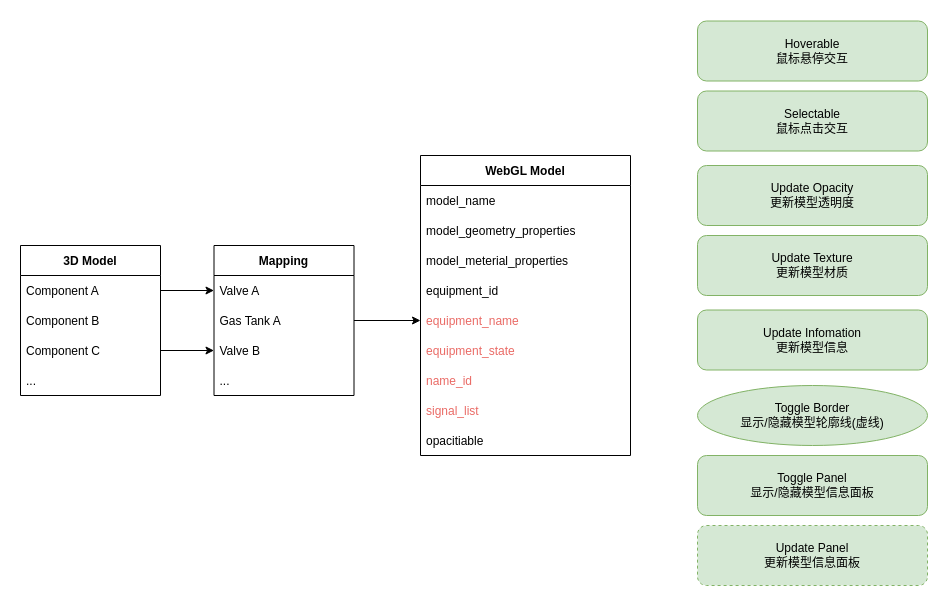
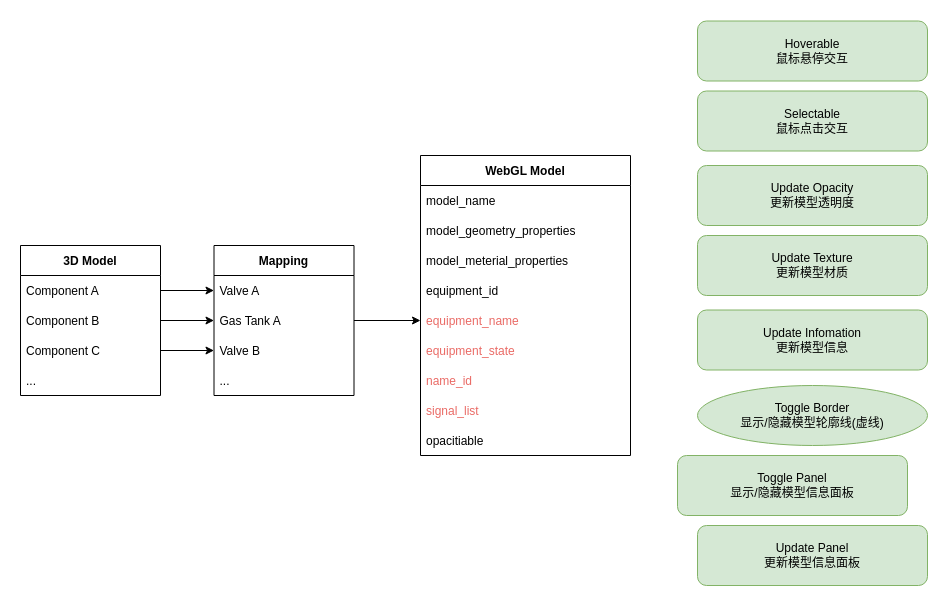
+ <mxCell id="13" style="edgeStyle=orthogonalEdgeStyle;rounded=0;orthogonalLoop=1;jettySize=auto;html=1;entryX=0;entryY=0.5;entryDx=0;entryDy=0;" edge="1" parent="1" source="4" target="9"><mxGeometry relative="1" as="geometry" /></mxCell>
- <mxCell id="28" value="Toggle Panel&lt;br&gt;显示/隐藏模型信息面板" style="rounded=1;whiteSpace=wrap;html=1;fillColor=#d5e8d4;strokeColor=#82b366;" vertex="1" parent="1"><mxGeometry x="697" y="455" width="230" height="60" as="geometry" /></mxCell>
+ <mxCell id="28" value="Toggle Panel&lt;br&gt;显示/隐藏模型信息面板" style="rounded=1;whiteSpace=wrap;html=1;fillColor=#d5e8d4;strokeColor=#82b366;" vertex="1" parent="1"><mxGeometry x="677" y="455" width="230" height="60" as="geometry" /></mxCell>
- <mxCell id="34" value="Update Panel&lt;br&gt;更新模型信息面板" style="rounded=1;whiteSpace=wrap;html=1;fillColor=#d5e8d4;strokeColor=#82b366;dashed=1;" vertex="1" parent="1"><mxGeometry x="697" y="525" width="230" height="60" as="geometry" /></mxCell>
+ <mxCell id="34" value="Update Panel&lt;br&gt;更新模型信息面板" style="rounded=1;whiteSpace=wrap;html=1;fillColor=#d5e8d4;strokeColor=#82b366;" vertex="1" parent="1"><mxGeometry x="697" y="525" width="230" height="60" as="geometry" /></mxCell>
